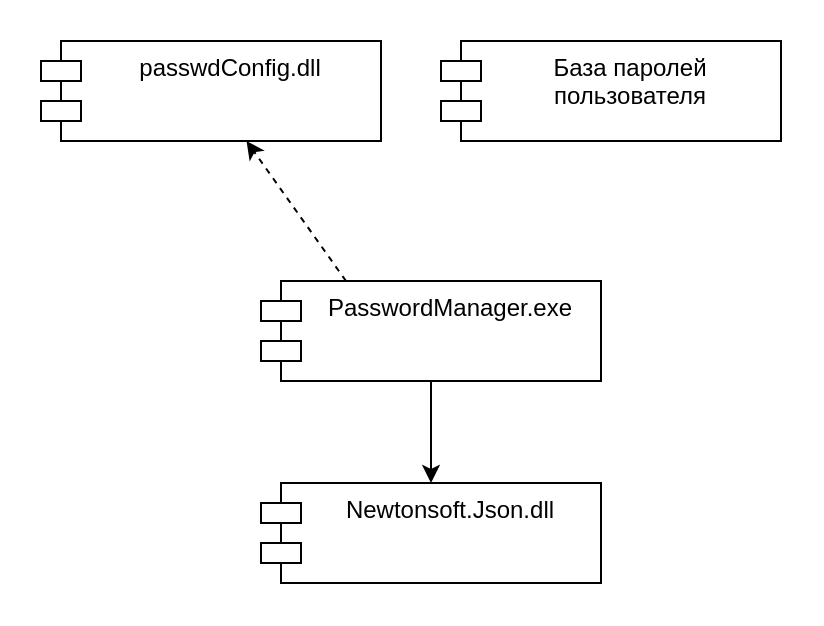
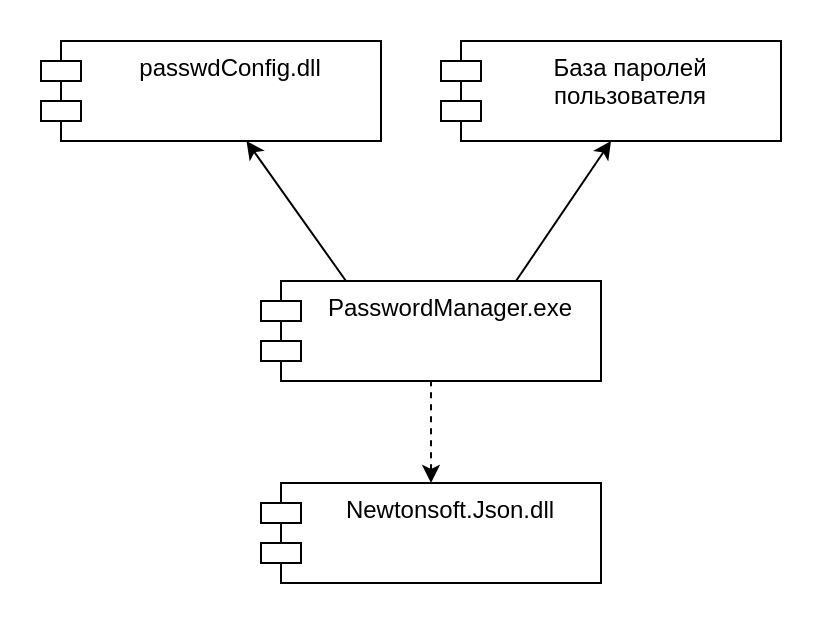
- <mxCell id="6" value="" style="endArrow=classic;html=1;rounded=0;exitX=0.25;exitY=0;exitDx=0;exitDy=0;dashed=1;" edge="1" parent="1" source="4" target="5"><mxGeometry width="50" height="50" relative="1" as="geometry"><mxPoint x="130" y="85" as="sourcePoint" /><mxPoint x="180" y="35" as="targetPoint" /></mxGeometry></mxCell>
+ <mxCell id="6" value="" style="endArrow=classic;html=1;rounded=0;exitX=0.25;exitY=0;exitDx=0;exitDy=0;" edge="1" parent="1" source="4" target="5"><mxGeometry width="50" height="50" relative="1" as="geometry"><mxPoint x="130" y="85" as="sourcePoint" /><mxPoint x="180" y="35" as="targetPoint" /></mxGeometry></mxCell>
+ <mxCell id="7" value="" style="endArrow=classic;html=1;rounded=0;exitX=0.75;exitY=0;exitDx=0;exitDy=0;entryX=0.5;entryY=1;entryDx=0;entryDy=0;" edge="1" parent="1" source="4" target="2"><mxGeometry width="50" height="50" relative="1" as="geometry"><mxPoint x="182.5" y="150" as="sourcePoint" /><mxPoint x="140.132" y="80" as="targetPoint" /></mxGeometry></mxCell>
- <mxCell id="8" value="" style="endArrow=none;dashed=0;html=1;rounded=0;exitX=0.5;exitY=0;exitDx=0;exitDy=0;startArrow=classic;startFill=1;" edge="1" parent="1" source="3" target="4"><mxGeometry width="50" height="50" relative="1" as="geometry"><mxPoint x="380" y="241" as="sourcePoint" /><mxPoint x="430" y="191" as="targetPoint" /></mxGeometry></mxCell>
+ <mxCell id="8" value="" style="endArrow=none;dashed=1;html=1;rounded=0;exitX=0.5;exitY=0;exitDx=0;exitDy=0;startArrow=classic;startFill=1;" edge="1" parent="1" source="3" target="4"><mxGeometry width="50" height="50" relative="1" as="geometry"><mxPoint x="380" y="241" as="sourcePoint" /><mxPoint x="430" y="191" as="targetPoint" /></mxGeometry></mxCell>
